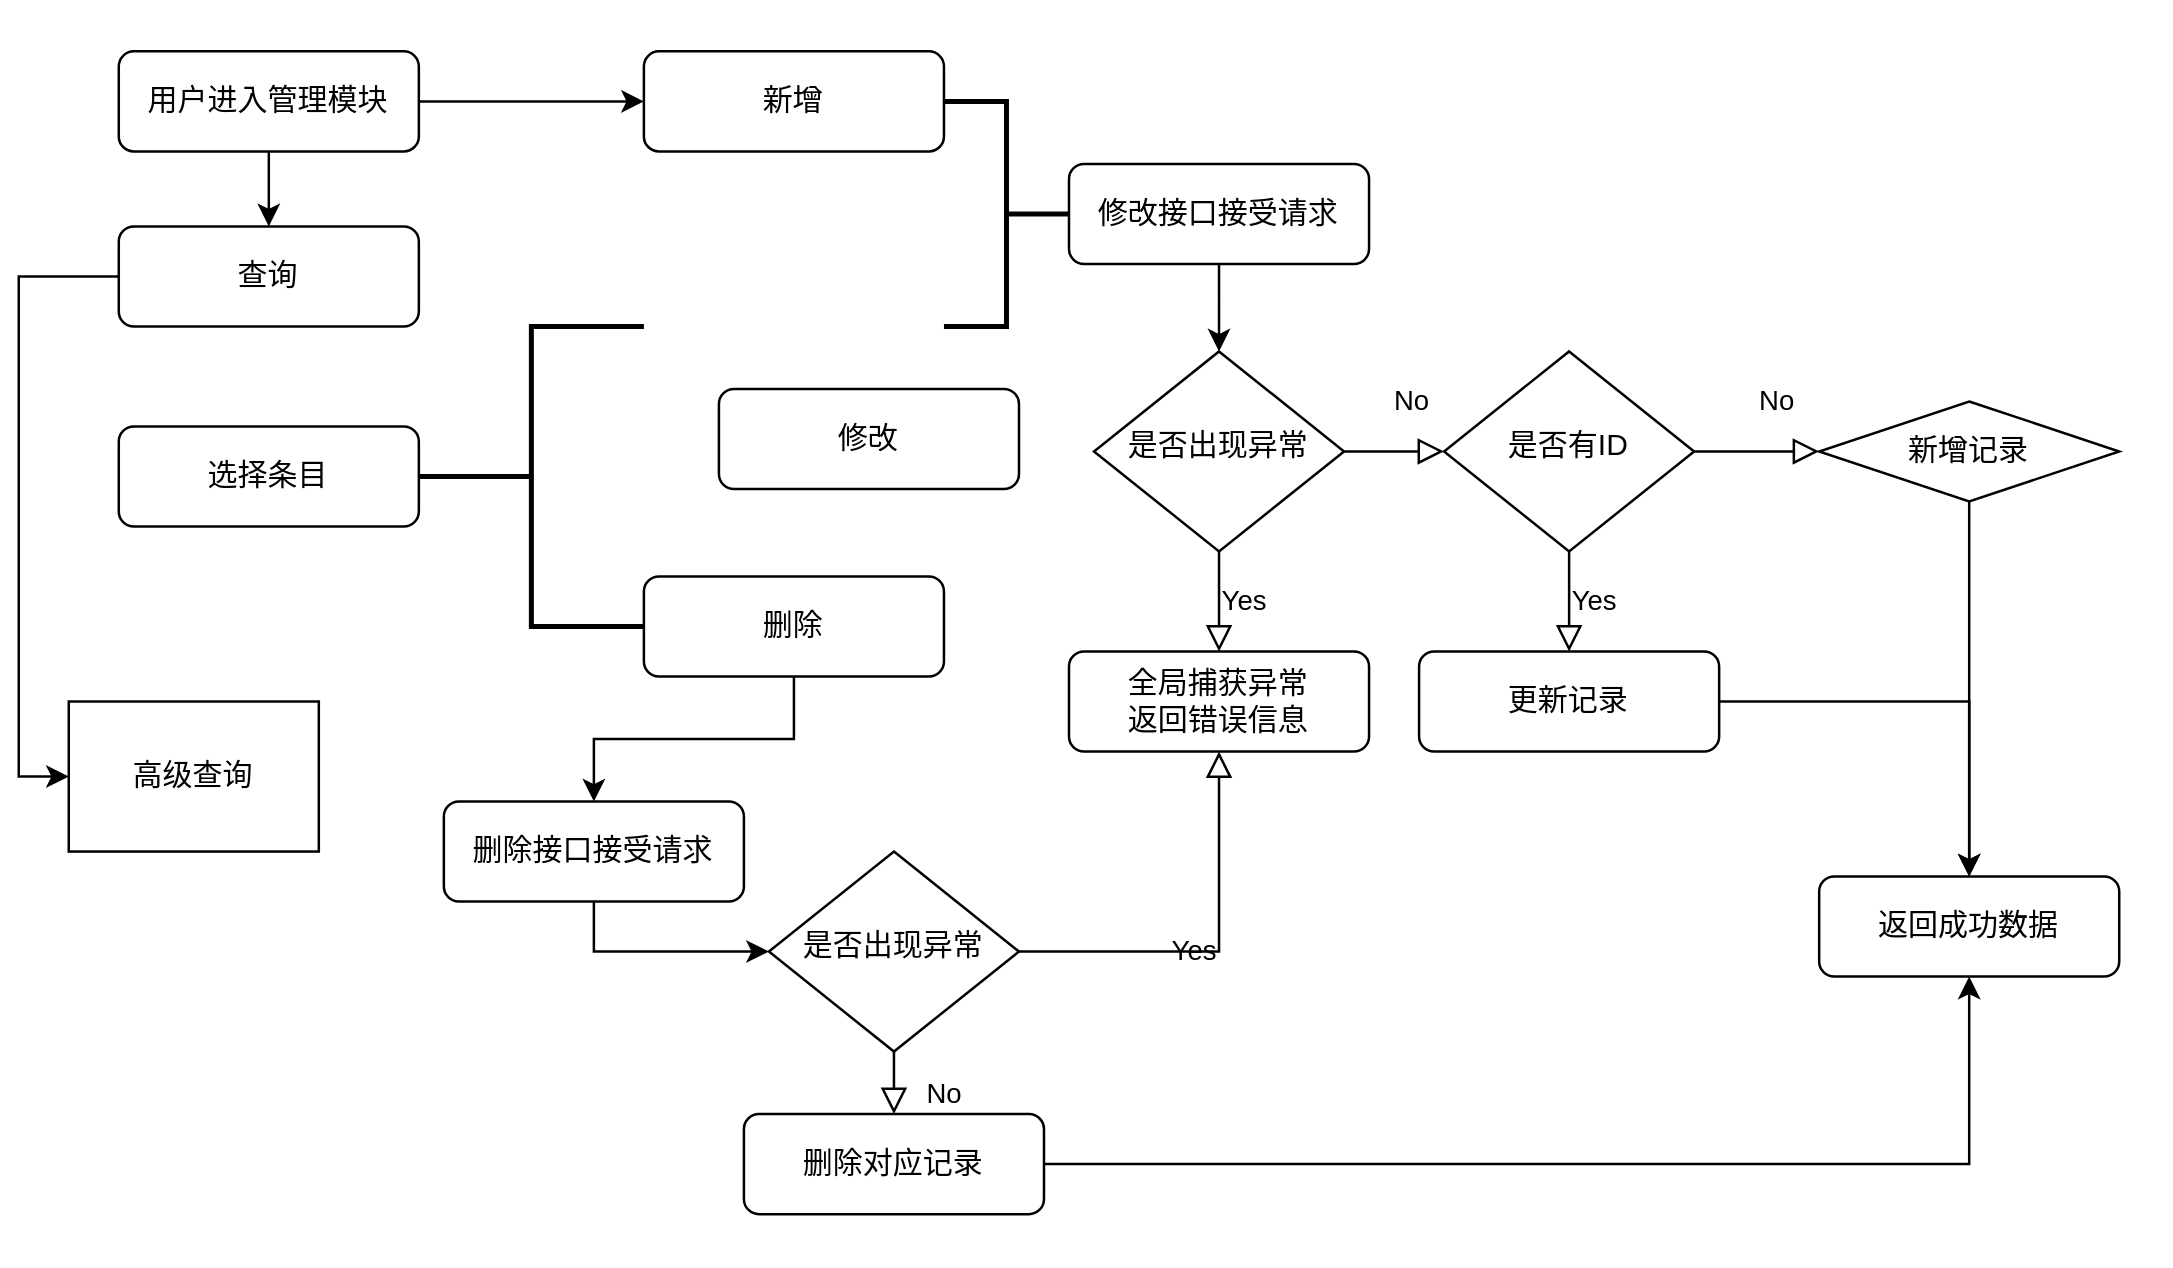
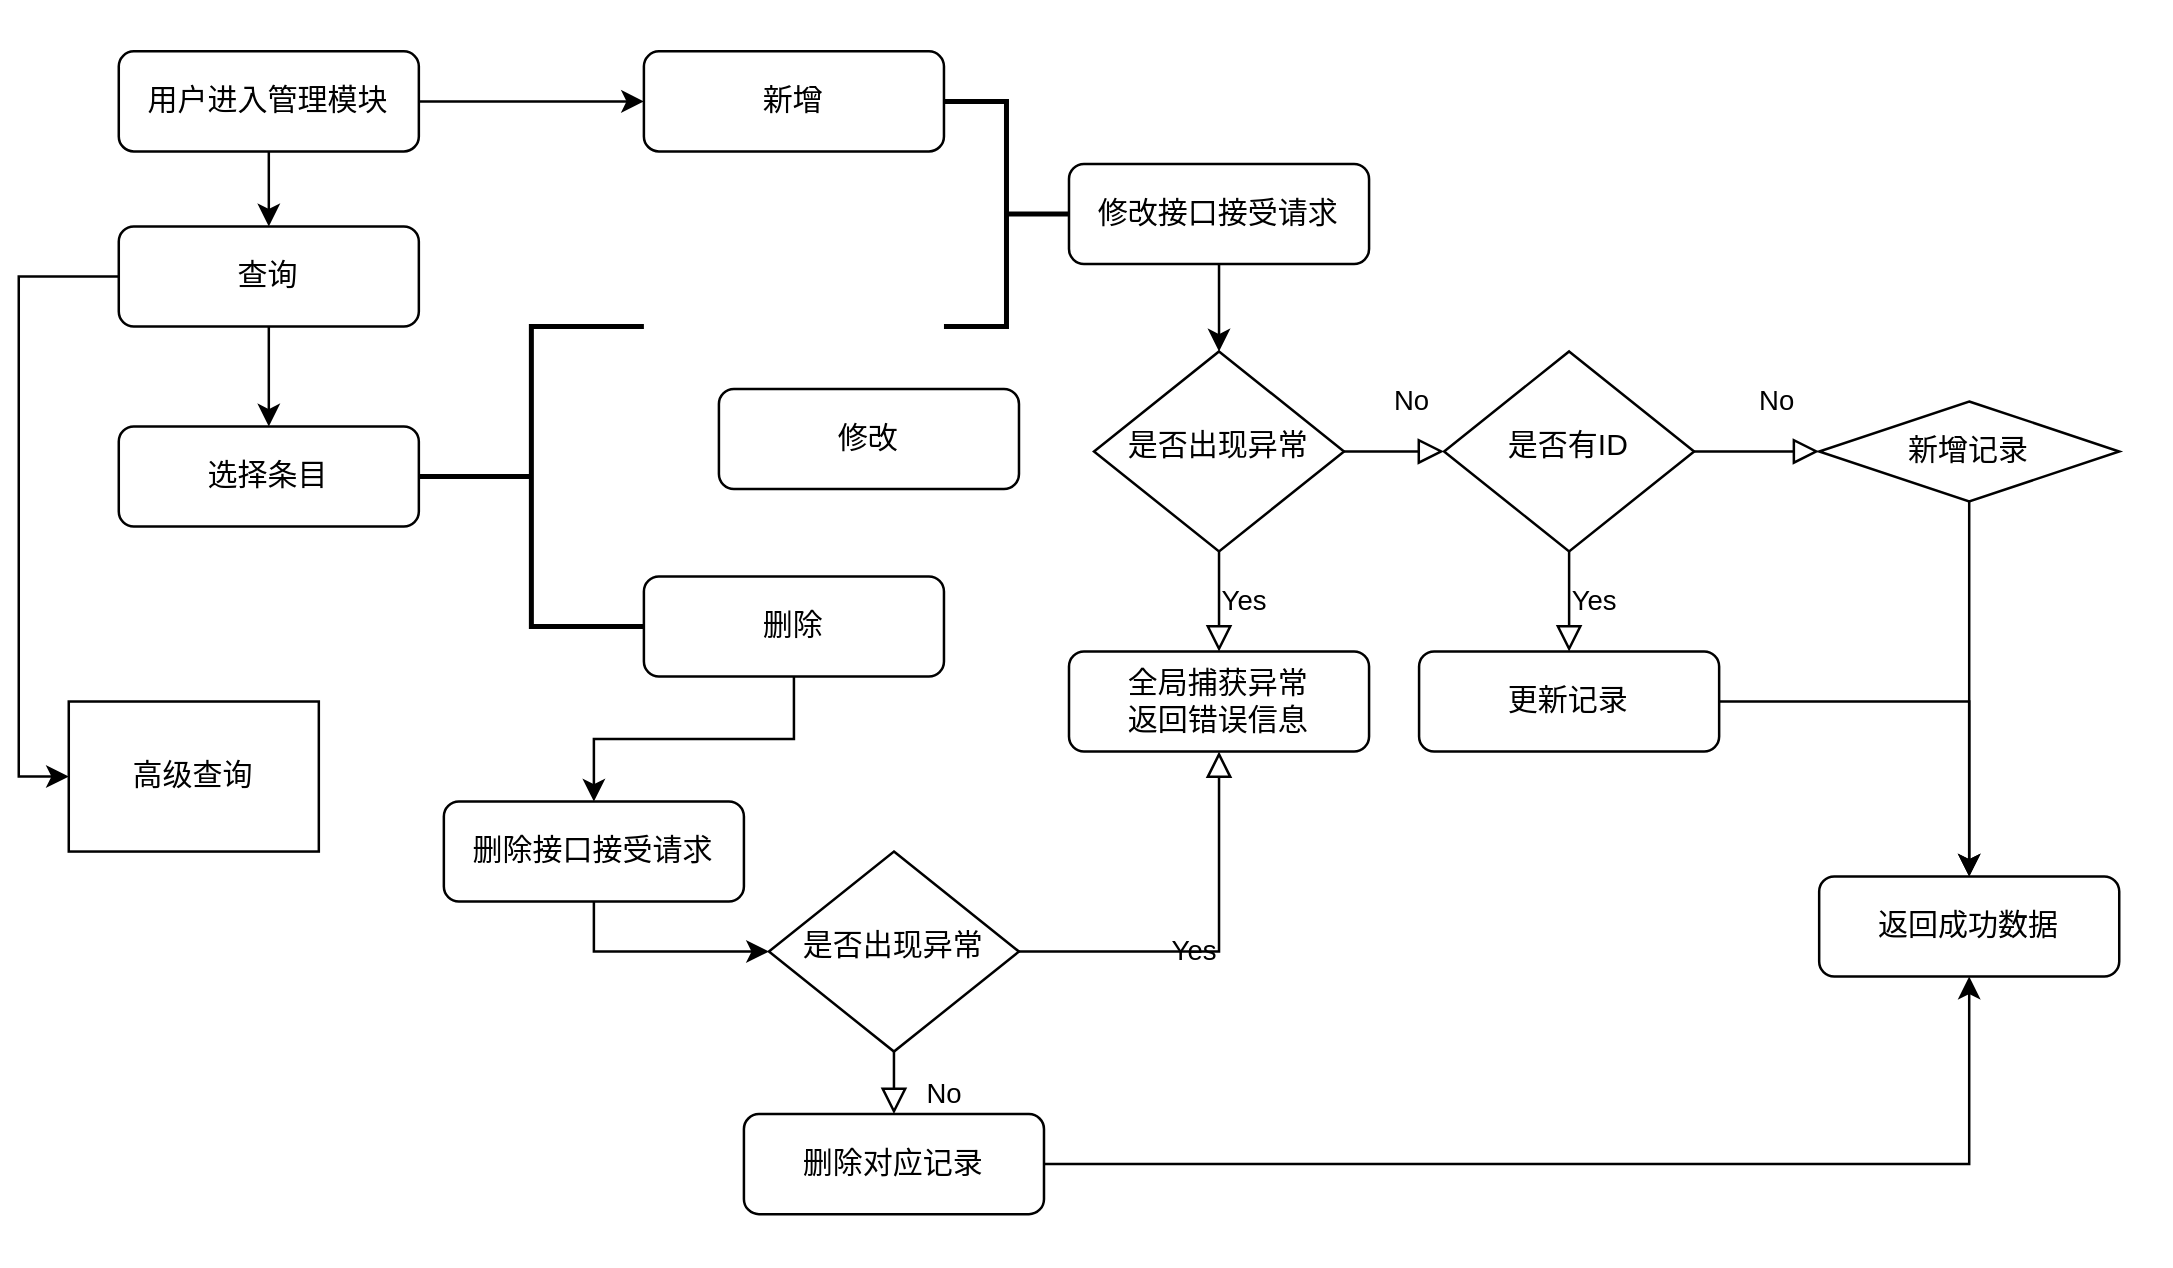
+ <mxCell id="9" style="edgeStyle=orthogonalEdgeStyle;rounded=0;orthogonalLoop=1;jettySize=auto;html=1;exitX=0.5;exitY=1;exitDx=0;exitDy=0;" edge="1" parent="1" source="11" target="14"><mxGeometry relative="1" as="geometry"><mxPoint x="94" y="132" as="sourcePoint" /></mxGeometry></mxCell>
